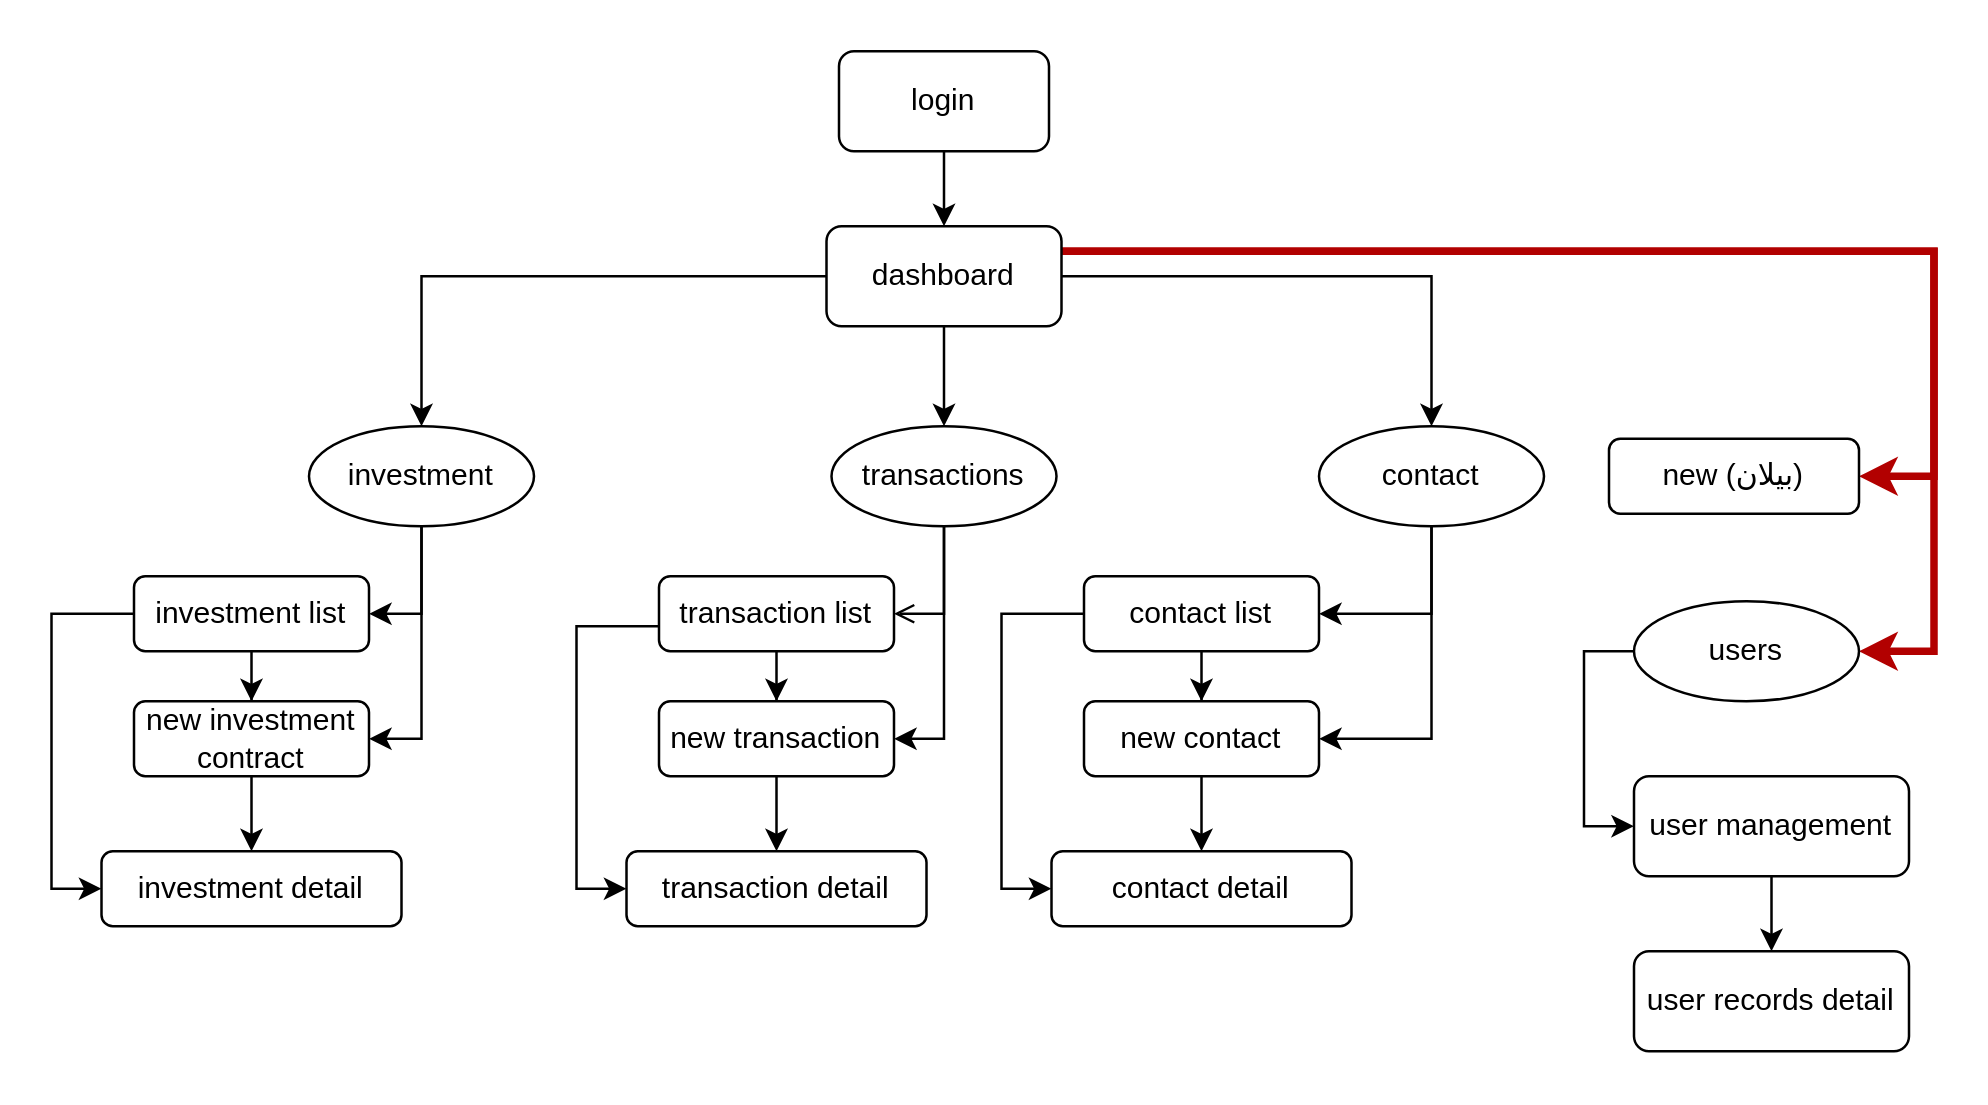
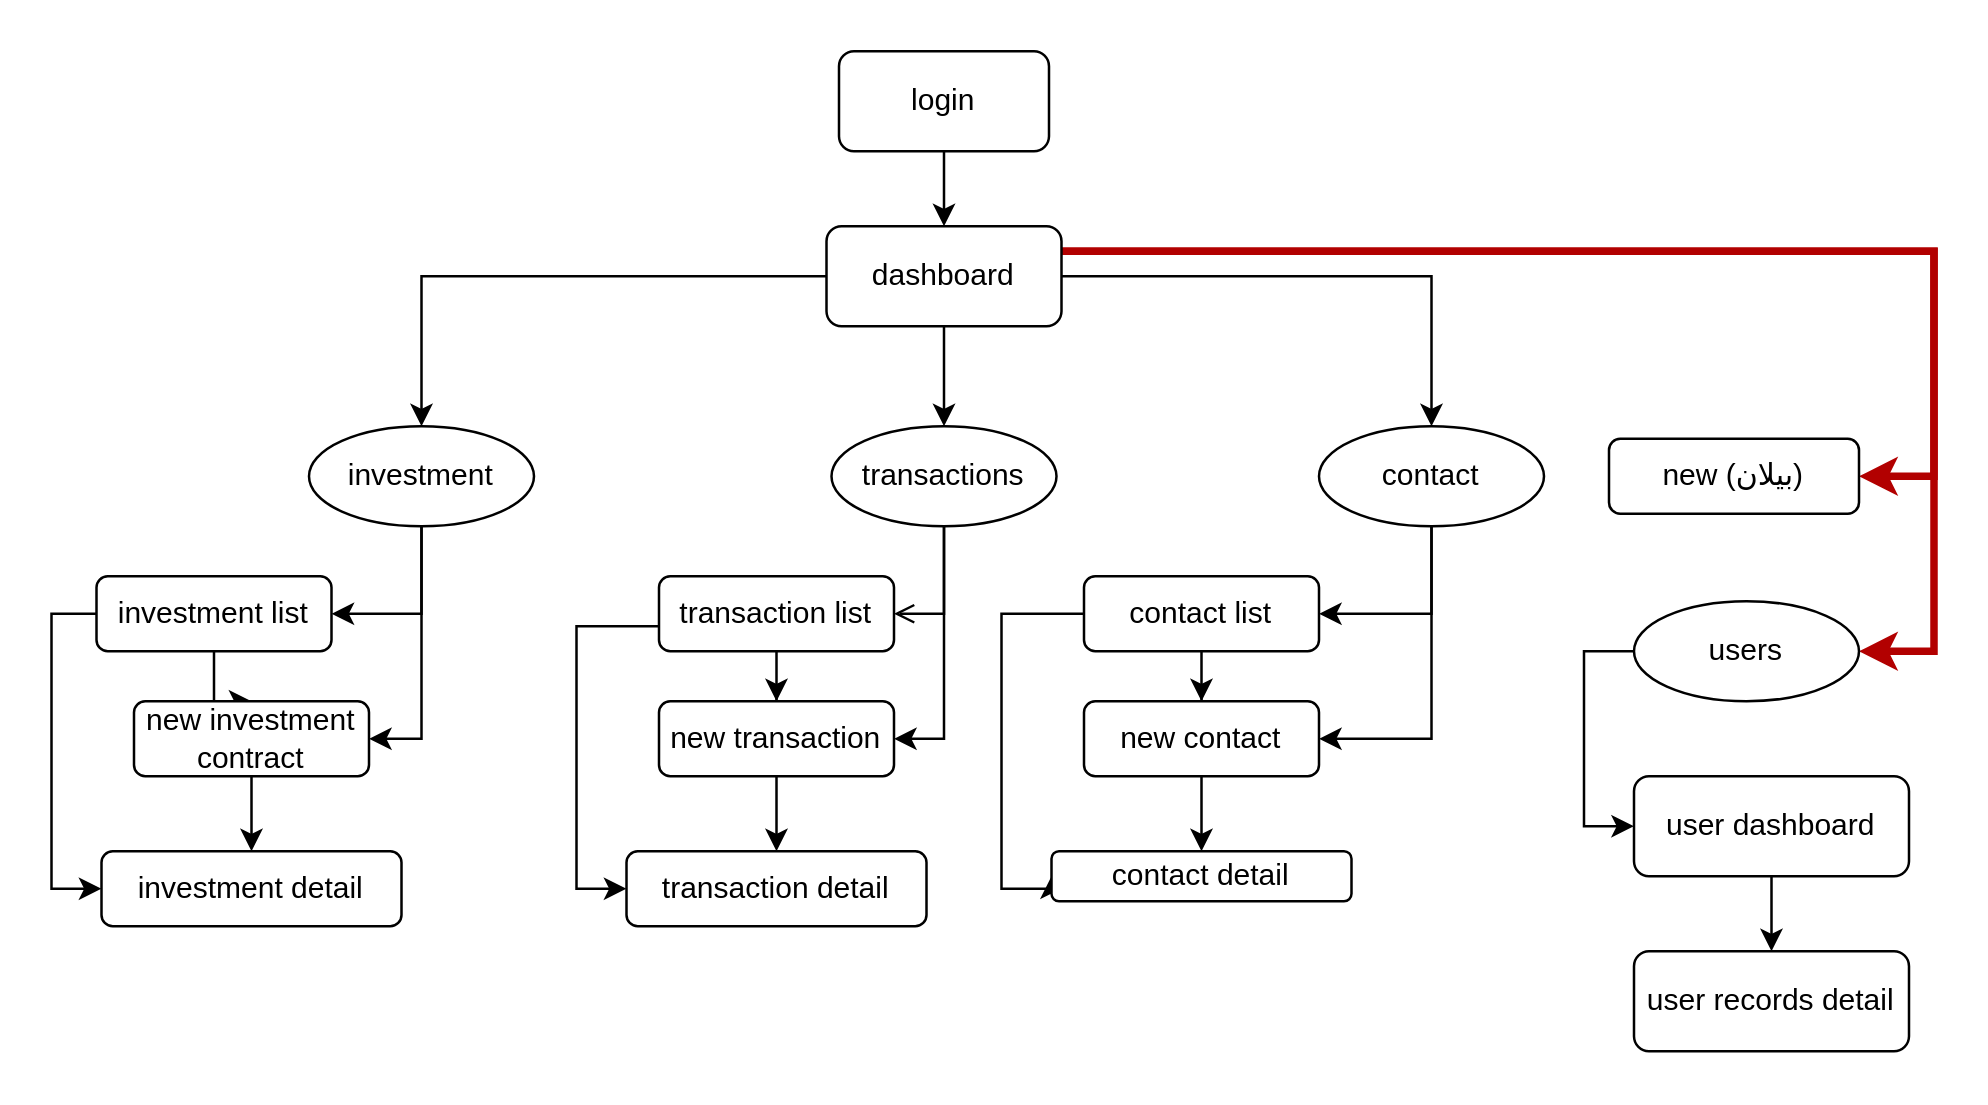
- <mxCell id="34" value="investment list" style="rounded=1;whiteSpace=wrap;html=1;" vertex="1" parent="1"><mxGeometry x="53" y="230" width="94" height="30" as="geometry" /></mxCell>
+ <mxCell id="34" value="investment list" style="rounded=1;whiteSpace=wrap;html=1;" vertex="1" parent="1"><mxGeometry x="38" y="230" width="94" height="30" as="geometry" /></mxCell>
- <mxCell id="42" value="user management" style="rounded=1;whiteSpace=wrap;html=1;" vertex="1" parent="1"><mxGeometry x="653" y="310" width="110" height="40" as="geometry" /></mxCell>
+ <mxCell id="42" value="user dashboard" style="rounded=1;whiteSpace=wrap;html=1;" vertex="1" parent="1"><mxGeometry x="653" y="310" width="110" height="40" as="geometry" /></mxCell>
- <mxCell id="26" value="contact detail" style="rounded=1;whiteSpace=wrap;html=1;" vertex="1" parent="1"><mxGeometry x="420" y="340" width="120" height="30" as="geometry" /></mxCell>
+ <mxCell id="26" value="contact detail" style="rounded=1;whiteSpace=wrap;html=1;" vertex="1" parent="1"><mxGeometry x="420" y="340" width="120" height="20" as="geometry" /></mxCell>
